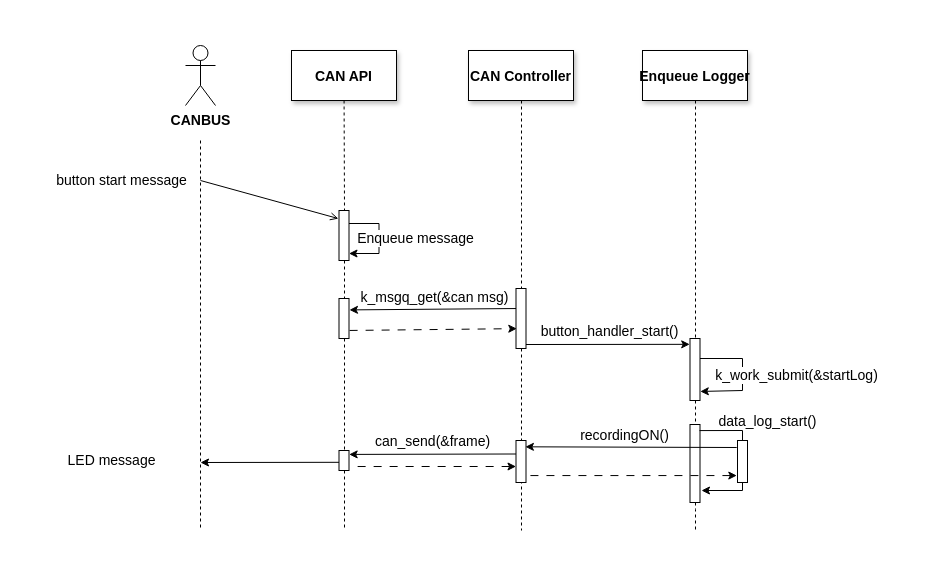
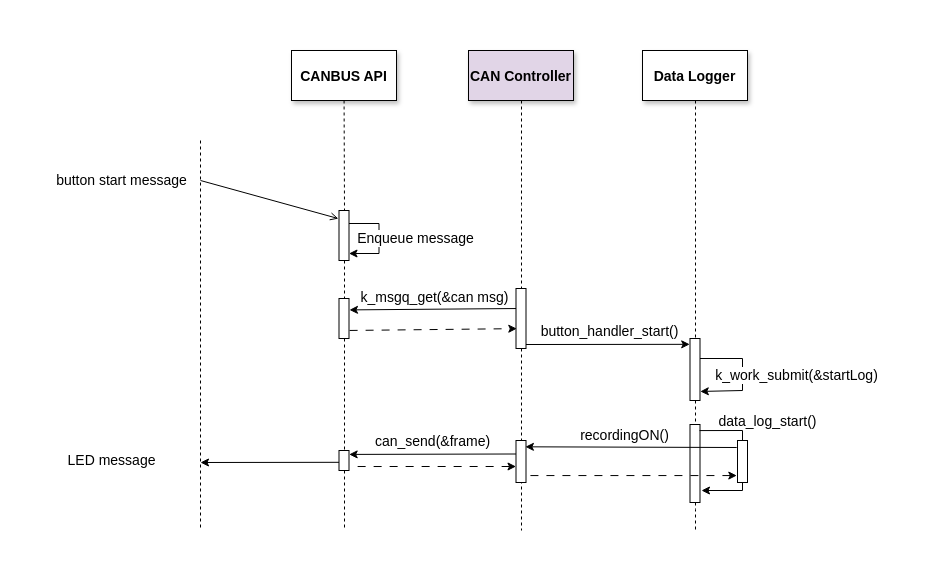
- <mxCell id="8" value="CANBUS" style="shape=umlActor;verticalLabelPosition=bottom;verticalAlign=top;html=1;outlineConnect=0;fontFamily=Helvetica;fontSize=14;fontStyle=1" vertex="1" parent="1"><mxGeometry x="185" y="45" width="30" height="60" as="geometry" /></mxCell>
- <mxCell id="3" value="CAN API" style="shadow=1;fontFamily=Helvetica;fontSize=14;fontStyle=1" parent="1" vertex="1"><mxGeometry x="291" y="50" width="105" height="50" as="geometry" /></mxCell>
+ <mxCell id="3" value="CANBUS API" style="shadow=1;fontFamily=Helvetica;fontSize=14;fontStyle=1" parent="1" vertex="1"><mxGeometry x="291" y="50" width="105" height="50" as="geometry" /></mxCell>
- <mxCell id="5" value="CAN Controller" style="shadow=1;fontFamily=Helvetica;fontSize=14;fontStyle=1" vertex="1" parent="1"><mxGeometry x="468" y="50" width="105" height="50" as="geometry" /></mxCell>
+ <mxCell id="5" value="CAN Controller" style="shadow=1;fontFamily=Helvetica;fontSize=14;fontStyle=1;fillColor=#e1d5e7;" vertex="1" parent="1"><mxGeometry x="468" y="50" width="105" height="50" as="geometry" /></mxCell>
- <mxCell id="22" value="Enqueue Logger" style="shadow=1;fontFamily=Helvetica;fontSize=14;fontStyle=1" vertex="1" parent="1"><mxGeometry x="642" y="50" width="105" height="50" as="geometry" /></mxCell>
+ <mxCell id="22" value="Data Logger" style="shadow=1;fontFamily=Helvetica;fontSize=14;fontStyle=1" vertex="1" parent="1"><mxGeometry x="642" y="50" width="105" height="50" as="geometry" /></mxCell>
